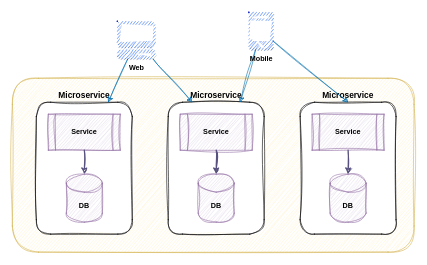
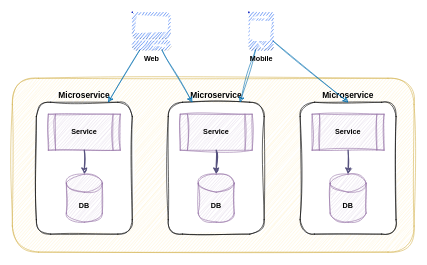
- <mxCell id="20" value="Web" style="outlineConnect=0;dashed=0;verticalLabelPosition=bottom;verticalAlign=top;align=center;html=1;shape=mxgraph.aws3.management_console;fillColor=#0050ef;strokeColor=#001DBC;fontColor=default;labelPosition=center;fontStyle=1;fontSize=12;shadow=0;sketch=1;curveFitting=1;jiggle=2;" vertex="1" parent="1"><mxGeometry x="195" y="35" width="63" height="63" as="geometry" /></mxCell>
+ <mxCell id="20" value="Web" style="outlineConnect=0;dashed=0;verticalLabelPosition=bottom;verticalAlign=top;align=center;html=1;shape=mxgraph.aws3.management_console;fillColor=#0050ef;strokeColor=#001DBC;fontColor=default;labelPosition=center;fontStyle=1;fontSize=12;shadow=0;sketch=1;curveFitting=1;jiggle=2;" vertex="1" parent="1"><mxGeometry x="220" y="20" width="63" height="63" as="geometry" /></mxCell>
